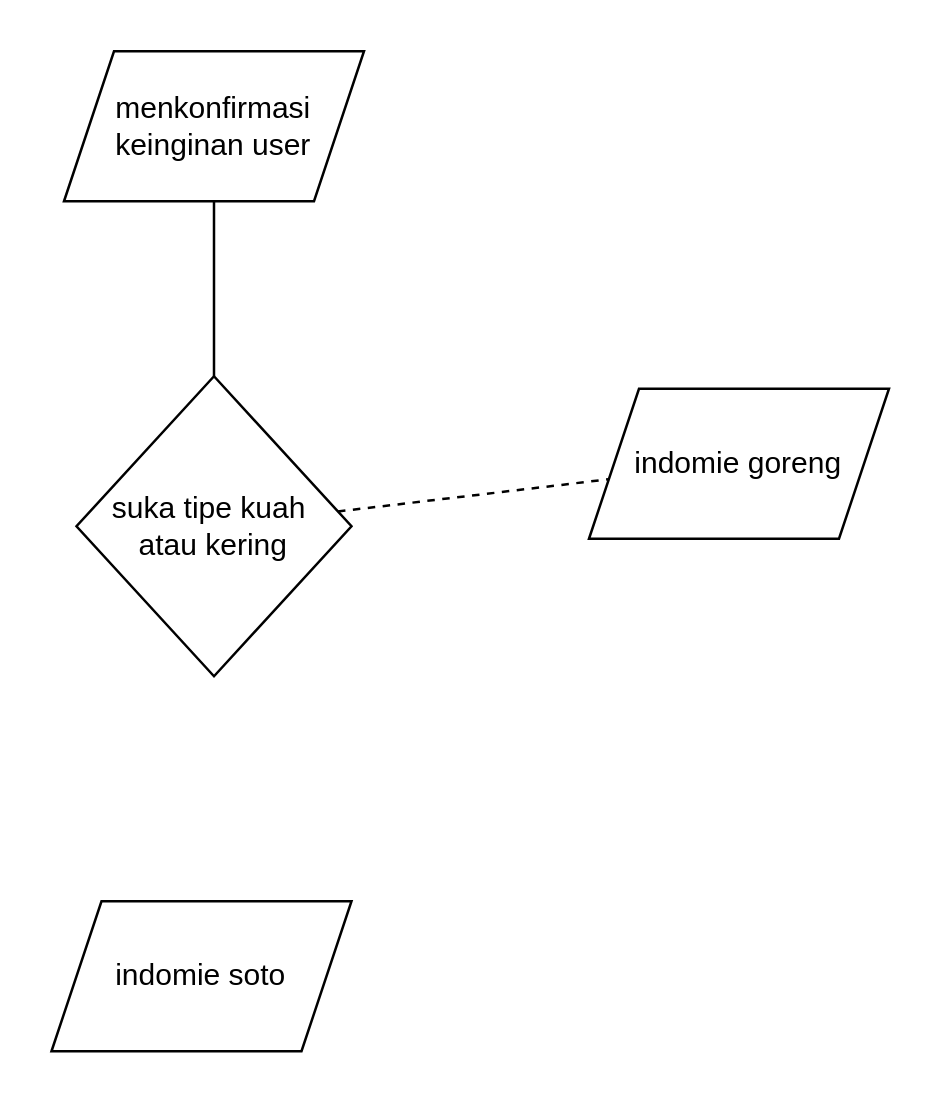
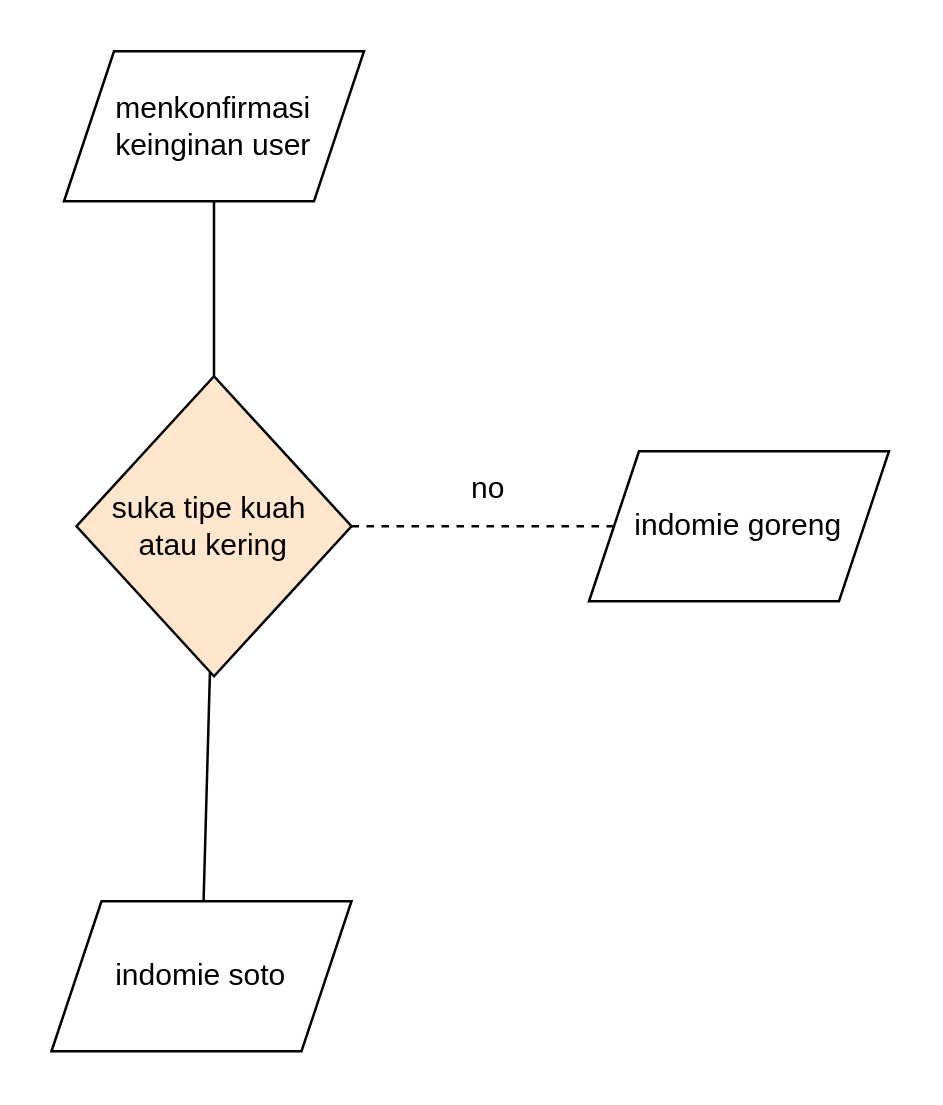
- <mxCell id="5" value="indomie goreng" style="shape=parallelogram;perimeter=parallelogramPerimeter;whiteSpace=wrap;html=1;fixedSize=1;" vertex="1" parent="1"><mxGeometry x="235" y="155" width="120" height="60" as="geometry" /></mxCell>
+ <mxCell id="5" value="indomie goreng" style="shape=parallelogram;perimeter=parallelogramPerimeter;whiteSpace=wrap;html=1;fixedSize=1;" vertex="1" parent="1"><mxGeometry x="235" y="180" width="120" height="60" as="geometry" /></mxCell>
+ <mxCell id="9" value="no" style="text;html=1;strokeColor=none;fillColor=none;align=center;verticalAlign=middle;whiteSpace=wrap;rounded=0;" vertex="1" parent="1"><mxGeometry x="165" y="180" width="60" height="30" as="geometry" /></mxCell>
- <mxCell id="3" value="suka tipe kuah&amp;nbsp;&lt;br&gt;atau kering" style="rhombus;whiteSpace=wrap;html=1;" vertex="1" parent="1"><mxGeometry x="30" y="150" width="110" height="120" as="geometry" /></mxCell>
+ <mxCell id="3" value="suka tipe kuah&amp;nbsp;&lt;br&gt;atau kering" style="rhombus;whiteSpace=wrap;html=1;fillColor=#ffe6cc;" vertex="1" parent="1"><mxGeometry x="30" y="150" width="110" height="120" as="geometry" /></mxCell>
+ <mxCell id="6" value="" style="endArrow=none;html=1;rounded=0;" edge="1" parent="1" source="4" target="3"><mxGeometry width="50" height="50" relative="1" as="geometry"><mxPoint x="75" y="330" as="sourcePoint" /><mxPoint x="125" y="280" as="targetPoint" /></mxGeometry></mxCell>
